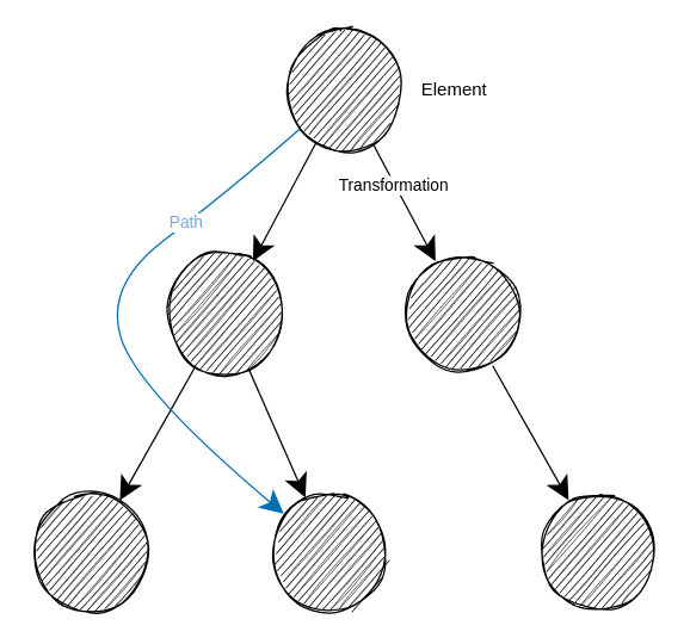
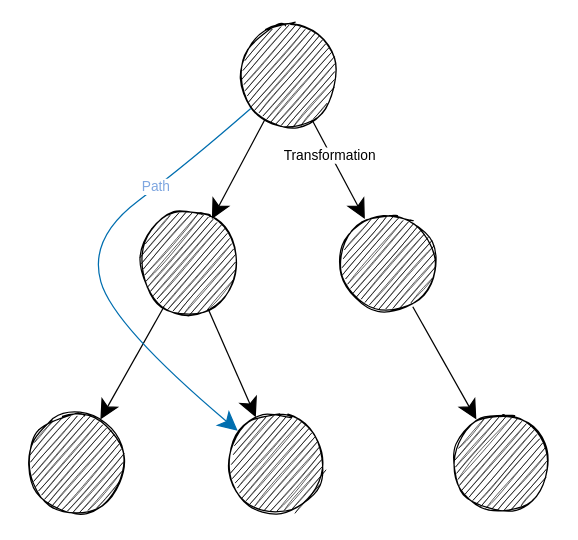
- <mxCell id="16" value="&lt;font color=&quot;#000000&quot;&gt;Element&lt;/font&gt;" style="text;html=1;strokeColor=none;fillColor=none;align=left;verticalAlign=middle;whiteSpace=wrap;rounded=0;labelBackgroundColor=#FFFFFF;sketch=0;fontColor=#7EA6E0;" vertex="1" parent="1"><mxGeometry x="280" y="45" width="60" height="30" as="geometry" /></mxCell>
